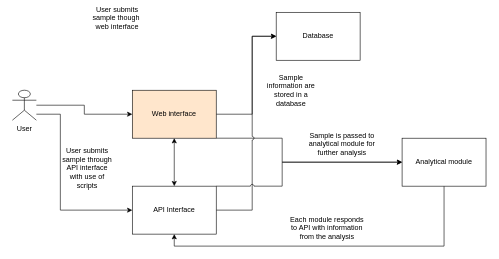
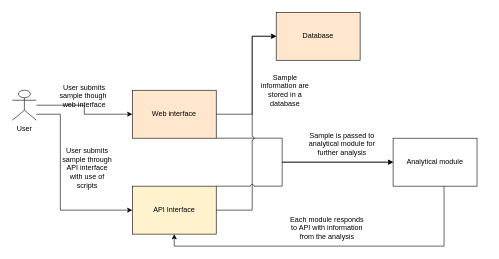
- <mxCell id="8" value="User submits sample though&amp;nbsp; web interface" style="text;html=1;strokeColor=none;fillColor=none;align=center;verticalAlign=middle;whiteSpace=wrap;rounded=0;" parent="1" vertex="1"><mxGeometry x="145" y="20" width="100" height="20" as="geometry" /></mxCell>
+ <mxCell id="8" value="User submits sample though&amp;nbsp; web interface" style="text;html=1;strokeColor=none;fillColor=none;align=center;verticalAlign=middle;whiteSpace=wrap;rounded=0;" parent="1" vertex="1"><mxGeometry x="90" y="150" width="100" height="20" as="geometry" /></mxCell>
- <mxCell id="14" value="Database" style="rounded=0;whiteSpace=wrap;html=1;" parent="1" vertex="1"><mxGeometry x="460" y="20" width="140" height="80" as="geometry" /></mxCell>
+ <mxCell id="14" value="Database" style="rounded=0;whiteSpace=wrap;html=1;fillColor=#ffe6cc;" parent="1" vertex="1"><mxGeometry x="460" y="20" width="140" height="80" as="geometry" /></mxCell>
- <mxCell id="15" value="Sample information are stored in a database" style="text;html=1;strokeColor=none;fillColor=none;align=center;verticalAlign=middle;whiteSpace=wrap;rounded=0;" parent="1" vertex="1"><mxGeometry x="440" y="140" width="90" height="20" as="geometry" /></mxCell>
+ <mxCell id="15" value="Sample information are stored in a database" style="text;html=1;strokeColor=none;fillColor=none;align=center;verticalAlign=middle;whiteSpace=wrap;rounded=0;" parent="1" vertex="1"><mxGeometry x="430" y="140" width="90" height="20" as="geometry" /></mxCell>
- <mxCell id="18" value="Analytical module" style="rounded=0;whiteSpace=wrap;html=1;" parent="1" vertex="1"><mxGeometry x="670" y="230" width="140" height="80" as="geometry" /></mxCell>
+ <mxCell id="18" value="Analytical module" style="rounded=0;whiteSpace=wrap;html=1;" parent="1" vertex="1"><mxGeometry x="655" y="230" width="140" height="80" as="geometry" /></mxCell>
- <mxCell id="12" value="" style="endArrow=classic;startArrow=classic;html=1;entryX=0.5;entryY=1;entryDx=0;entryDy=0;exitX=0.5;exitY=0;exitDx=0;exitDy=0;" parent="1" source="11" target="7" edge="1"><mxGeometry width="50" height="50" relative="1" as="geometry"><mxPoint x="480" y="180" as="sourcePoint" /><mxPoint x="530" y="130" as="targetPoint" /></mxGeometry></mxCell>
- <mxCell id="11" value="API Interface" style="rounded=0;whiteSpace=wrap;html=1;" parent="1" vertex="1"><mxGeometry x="220" y="310" width="140" height="80" as="geometry" /></mxCell>
+ <mxCell id="11" value="API Interface" style="rounded=0;whiteSpace=wrap;html=1;fillColor=#fff2cc;" parent="1" vertex="1"><mxGeometry x="220" y="310" width="140" height="80" as="geometry" /></mxCell>
